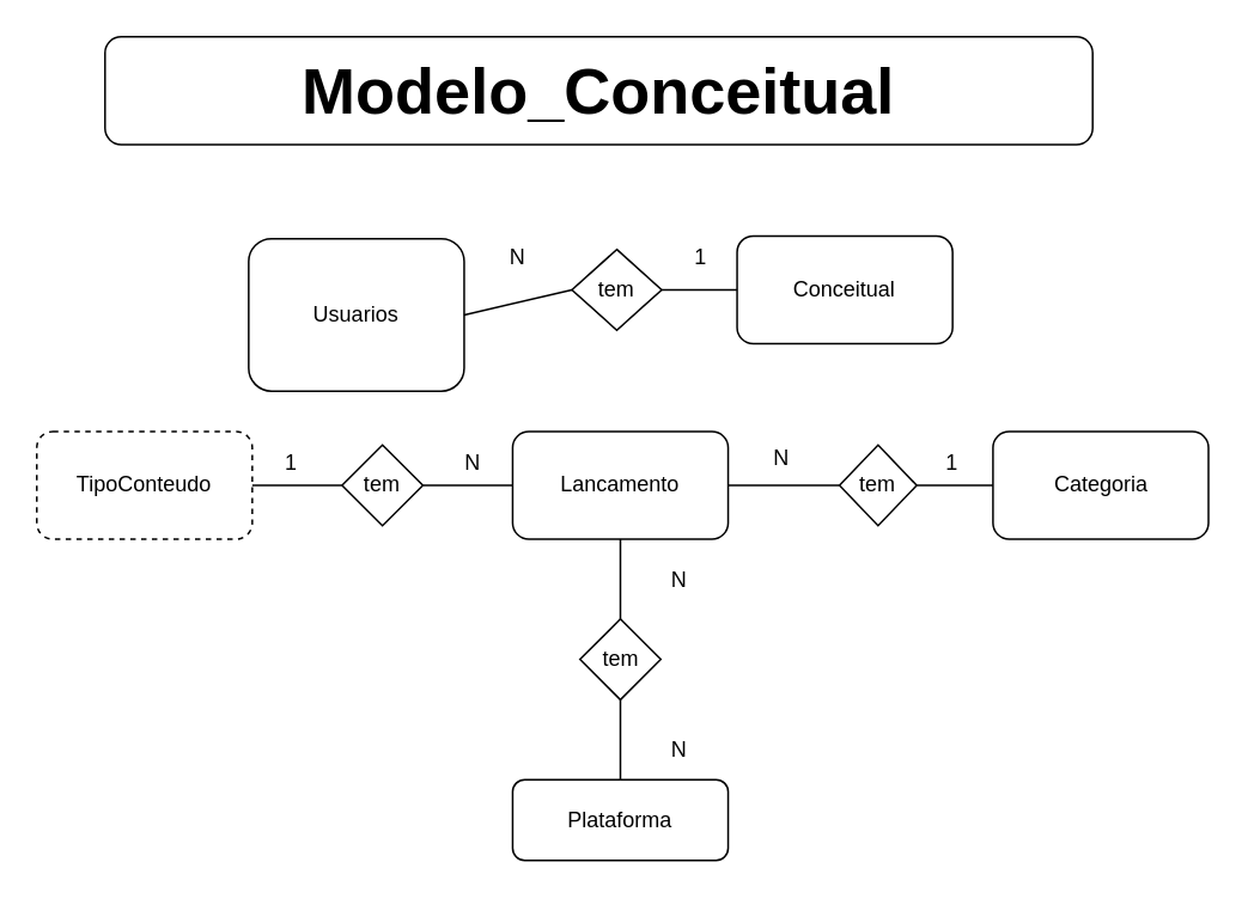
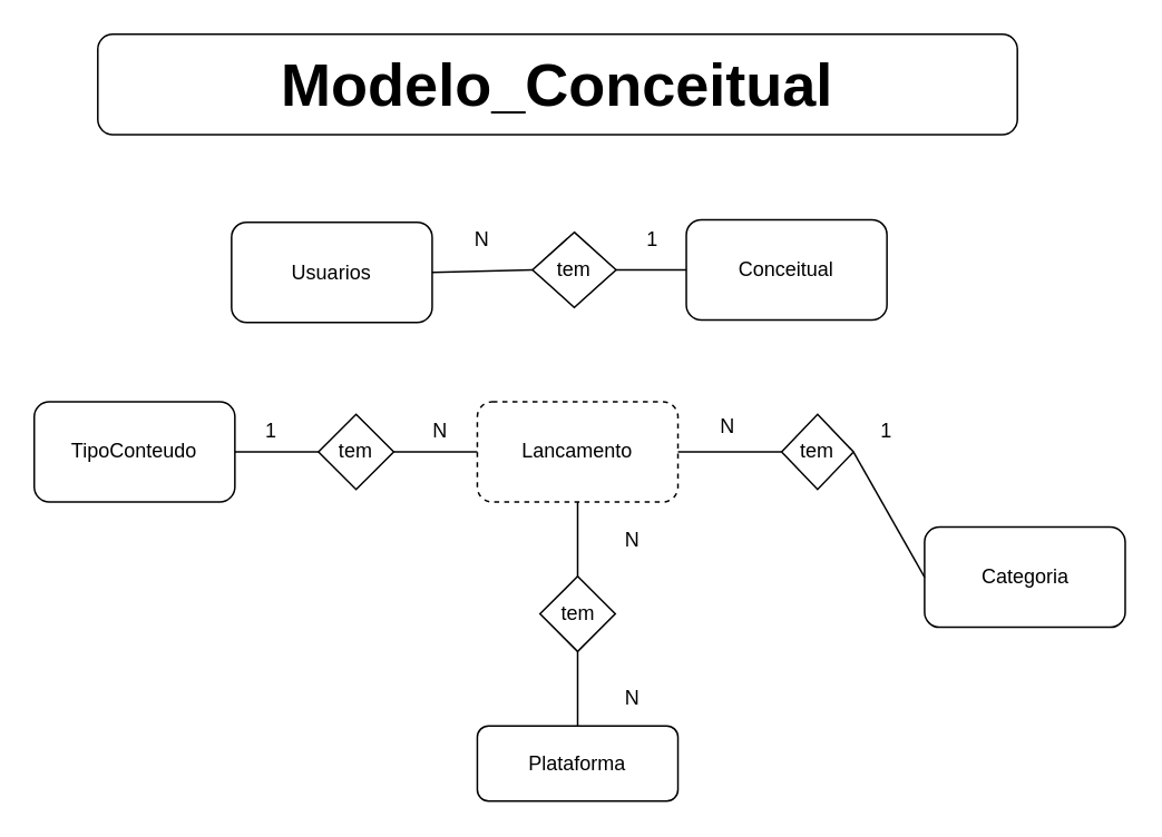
- <mxCell id="4" value="Usuarios" style="rounded=1;whiteSpace=wrap;html=1;" parent="1" vertex="1"><mxGeometry x="138" y="132.5" width="120" height="85" as="geometry" /></mxCell>
+ <mxCell id="4" value="Usuarios" style="rounded=1;whiteSpace=wrap;html=1;" parent="1" vertex="1"><mxGeometry x="138" y="132.5" width="120" height="60" as="geometry" /></mxCell>
- <mxCell id="9" value="TipoConteudo" style="rounded=1;whiteSpace=wrap;html=1;dashed=1;" parent="1" vertex="1"><mxGeometry x="20" y="240" width="120" height="60" as="geometry" /></mxCell>
+ <mxCell id="9" value="TipoConteudo" style="rounded=1;whiteSpace=wrap;html=1;" parent="1" vertex="1"><mxGeometry x="20" y="240" width="120" height="60" as="geometry" /></mxCell>
- <mxCell id="3" value="Lancamento" style="rounded=1;whiteSpace=wrap;html=1;" parent="1" vertex="1"><mxGeometry x="285" y="240" width="120" height="60" as="geometry" /></mxCell>
+ <mxCell id="3" value="Lancamento" style="rounded=1;whiteSpace=wrap;html=1;dashed=1;" parent="1" vertex="1"><mxGeometry x="285" y="240" width="120" height="60" as="geometry" /></mxCell>
- <mxCell id="10" value="Categoria" style="rounded=1;whiteSpace=wrap;html=1;" parent="1" vertex="1"><mxGeometry x="552.5" y="240" width="120" height="60" as="geometry" /></mxCell>
+ <mxCell id="10" value="Categoria" style="rounded=1;whiteSpace=wrap;html=1;" parent="1" vertex="1"><mxGeometry x="552.5" y="315" width="120" height="60" as="geometry" /></mxCell>
